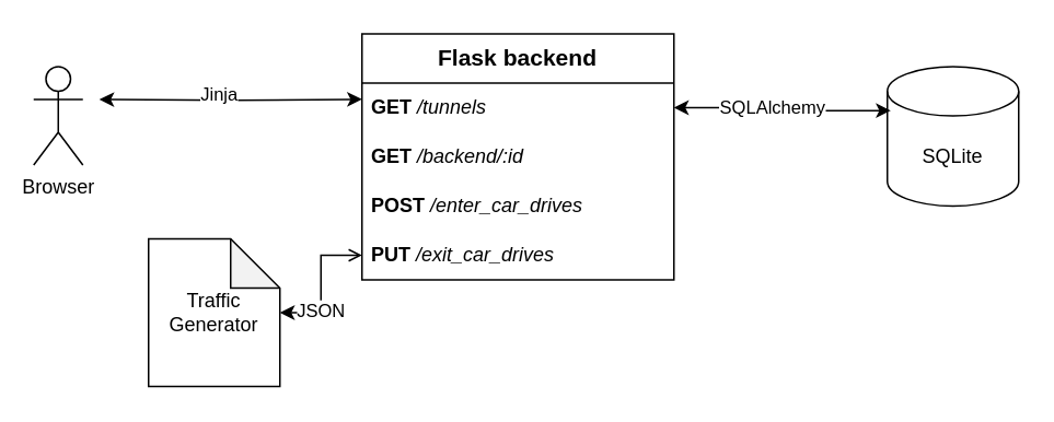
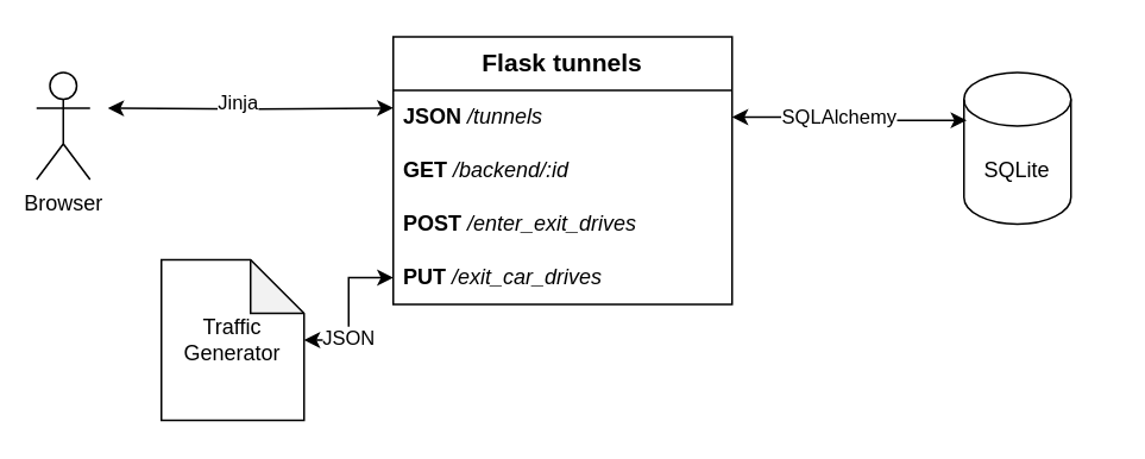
- <mxCell id="2" value="&lt;h3&gt;Flask&lt;b&gt; &lt;/b&gt;backend&lt;/h3&gt;" style="swimlane;fontStyle=0;childLayout=stackLayout;horizontal=1;startSize=30;horizontalStack=0;resizeParent=1;resizeParentMax=0;resizeLast=0;collapsible=1;marginBottom=0;whiteSpace=wrap;html=1;" vertex="1" parent="1"><mxGeometry x="220" y="20" width="190" height="150" as="geometry" /></mxCell>
+ <mxCell id="2" value="&lt;h3&gt;Flask&lt;b&gt; &lt;/b&gt;tunnels&lt;/h3&gt;" style="swimlane;fontStyle=0;childLayout=stackLayout;horizontal=1;startSize=30;horizontalStack=0;resizeParent=1;resizeParentMax=0;resizeLast=0;collapsible=1;marginBottom=0;whiteSpace=wrap;html=1;" vertex="1" parent="1"><mxGeometry x="220" y="20" width="190" height="150" as="geometry" /></mxCell>
- <mxCell id="3" value="&lt;b&gt;GET&lt;/b&gt; &lt;i&gt;/tunnels&amp;nbsp;&lt;/i&gt;" style="text;strokeColor=none;fillColor=none;align=left;verticalAlign=middle;spacingLeft=4;spacingRight=4;overflow=hidden;points=[[0,0.5],[1,0.5]];portConstraint=eastwest;rotatable=0;whiteSpace=wrap;html=1;" vertex="1" parent="2"><mxGeometry y="30" width="190" height="30" as="geometry" /></mxCell>
+ <mxCell id="3" value="&lt;b&gt;JSON&lt;/b&gt; &lt;i&gt;/tunnels&amp;nbsp;&lt;/i&gt;" style="text;strokeColor=none;fillColor=none;align=left;verticalAlign=middle;spacingLeft=4;spacingRight=4;overflow=hidden;points=[[0,0.5],[1,0.5]];portConstraint=eastwest;rotatable=0;whiteSpace=wrap;html=1;" vertex="1" parent="2"><mxGeometry y="30" width="190" height="30" as="geometry" /></mxCell>
- <mxCell id="7" value="SQLite" style="shape=cylinder3;whiteSpace=wrap;html=1;boundedLbl=1;backgroundOutline=1;size=15;" vertex="1" parent="1"><mxGeometry x="540" y="40" width="80" height="85" as="geometry" /></mxCell>
+ <mxCell id="7" value="SQLite" style="shape=cylinder3;whiteSpace=wrap;html=1;boundedLbl=1;backgroundOutline=1;size=15;" vertex="1" parent="1"><mxGeometry x="540" y="40" width="60" height="85" as="geometry" /></mxCell>
- <mxCell id="5" value="&lt;b&gt;POST&lt;/b&gt; &lt;i&gt;/enter_car_drives&amp;nbsp;&lt;/i&gt;" style="text;strokeColor=none;fillColor=none;align=left;verticalAlign=middle;spacingLeft=4;spacingRight=4;overflow=hidden;points=[[0,0.5],[1,0.5]];portConstraint=eastwest;rotatable=0;whiteSpace=wrap;html=1;" vertex="1" parent="2"><mxGeometry y="90" width="190" height="30" as="geometry" /></mxCell>
+ <mxCell id="5" value="&lt;b&gt;POST&lt;/b&gt; &lt;i&gt;/enter_exit_drives&amp;nbsp;&lt;/i&gt;" style="text;strokeColor=none;fillColor=none;align=left;verticalAlign=middle;spacingLeft=4;spacingRight=4;overflow=hidden;points=[[0,0.5],[1,0.5]];portConstraint=eastwest;rotatable=0;whiteSpace=wrap;html=1;" vertex="1" parent="2"><mxGeometry y="90" width="190" height="30" as="geometry" /></mxCell>
- <mxCell id="13" style="edgeStyle=orthogonalEdgeStyle;rounded=0;orthogonalLoop=1;jettySize=auto;html=1;entryX=0;entryY=0.5;entryDx=0;entryDy=0;startArrow=classic;startFill=1;endArrow=open;" edge="1" parent="1" source="15" target="6"><mxGeometry relative="1" as="geometry" /></mxCell>
+ <mxCell id="13" style="edgeStyle=orthogonalEdgeStyle;rounded=0;orthogonalLoop=1;jettySize=auto;html=1;entryX=0;entryY=0.5;entryDx=0;entryDy=0;startArrow=classic;startFill=1;" edge="1" parent="1" source="15" target="6"><mxGeometry relative="1" as="geometry" /></mxCell>
